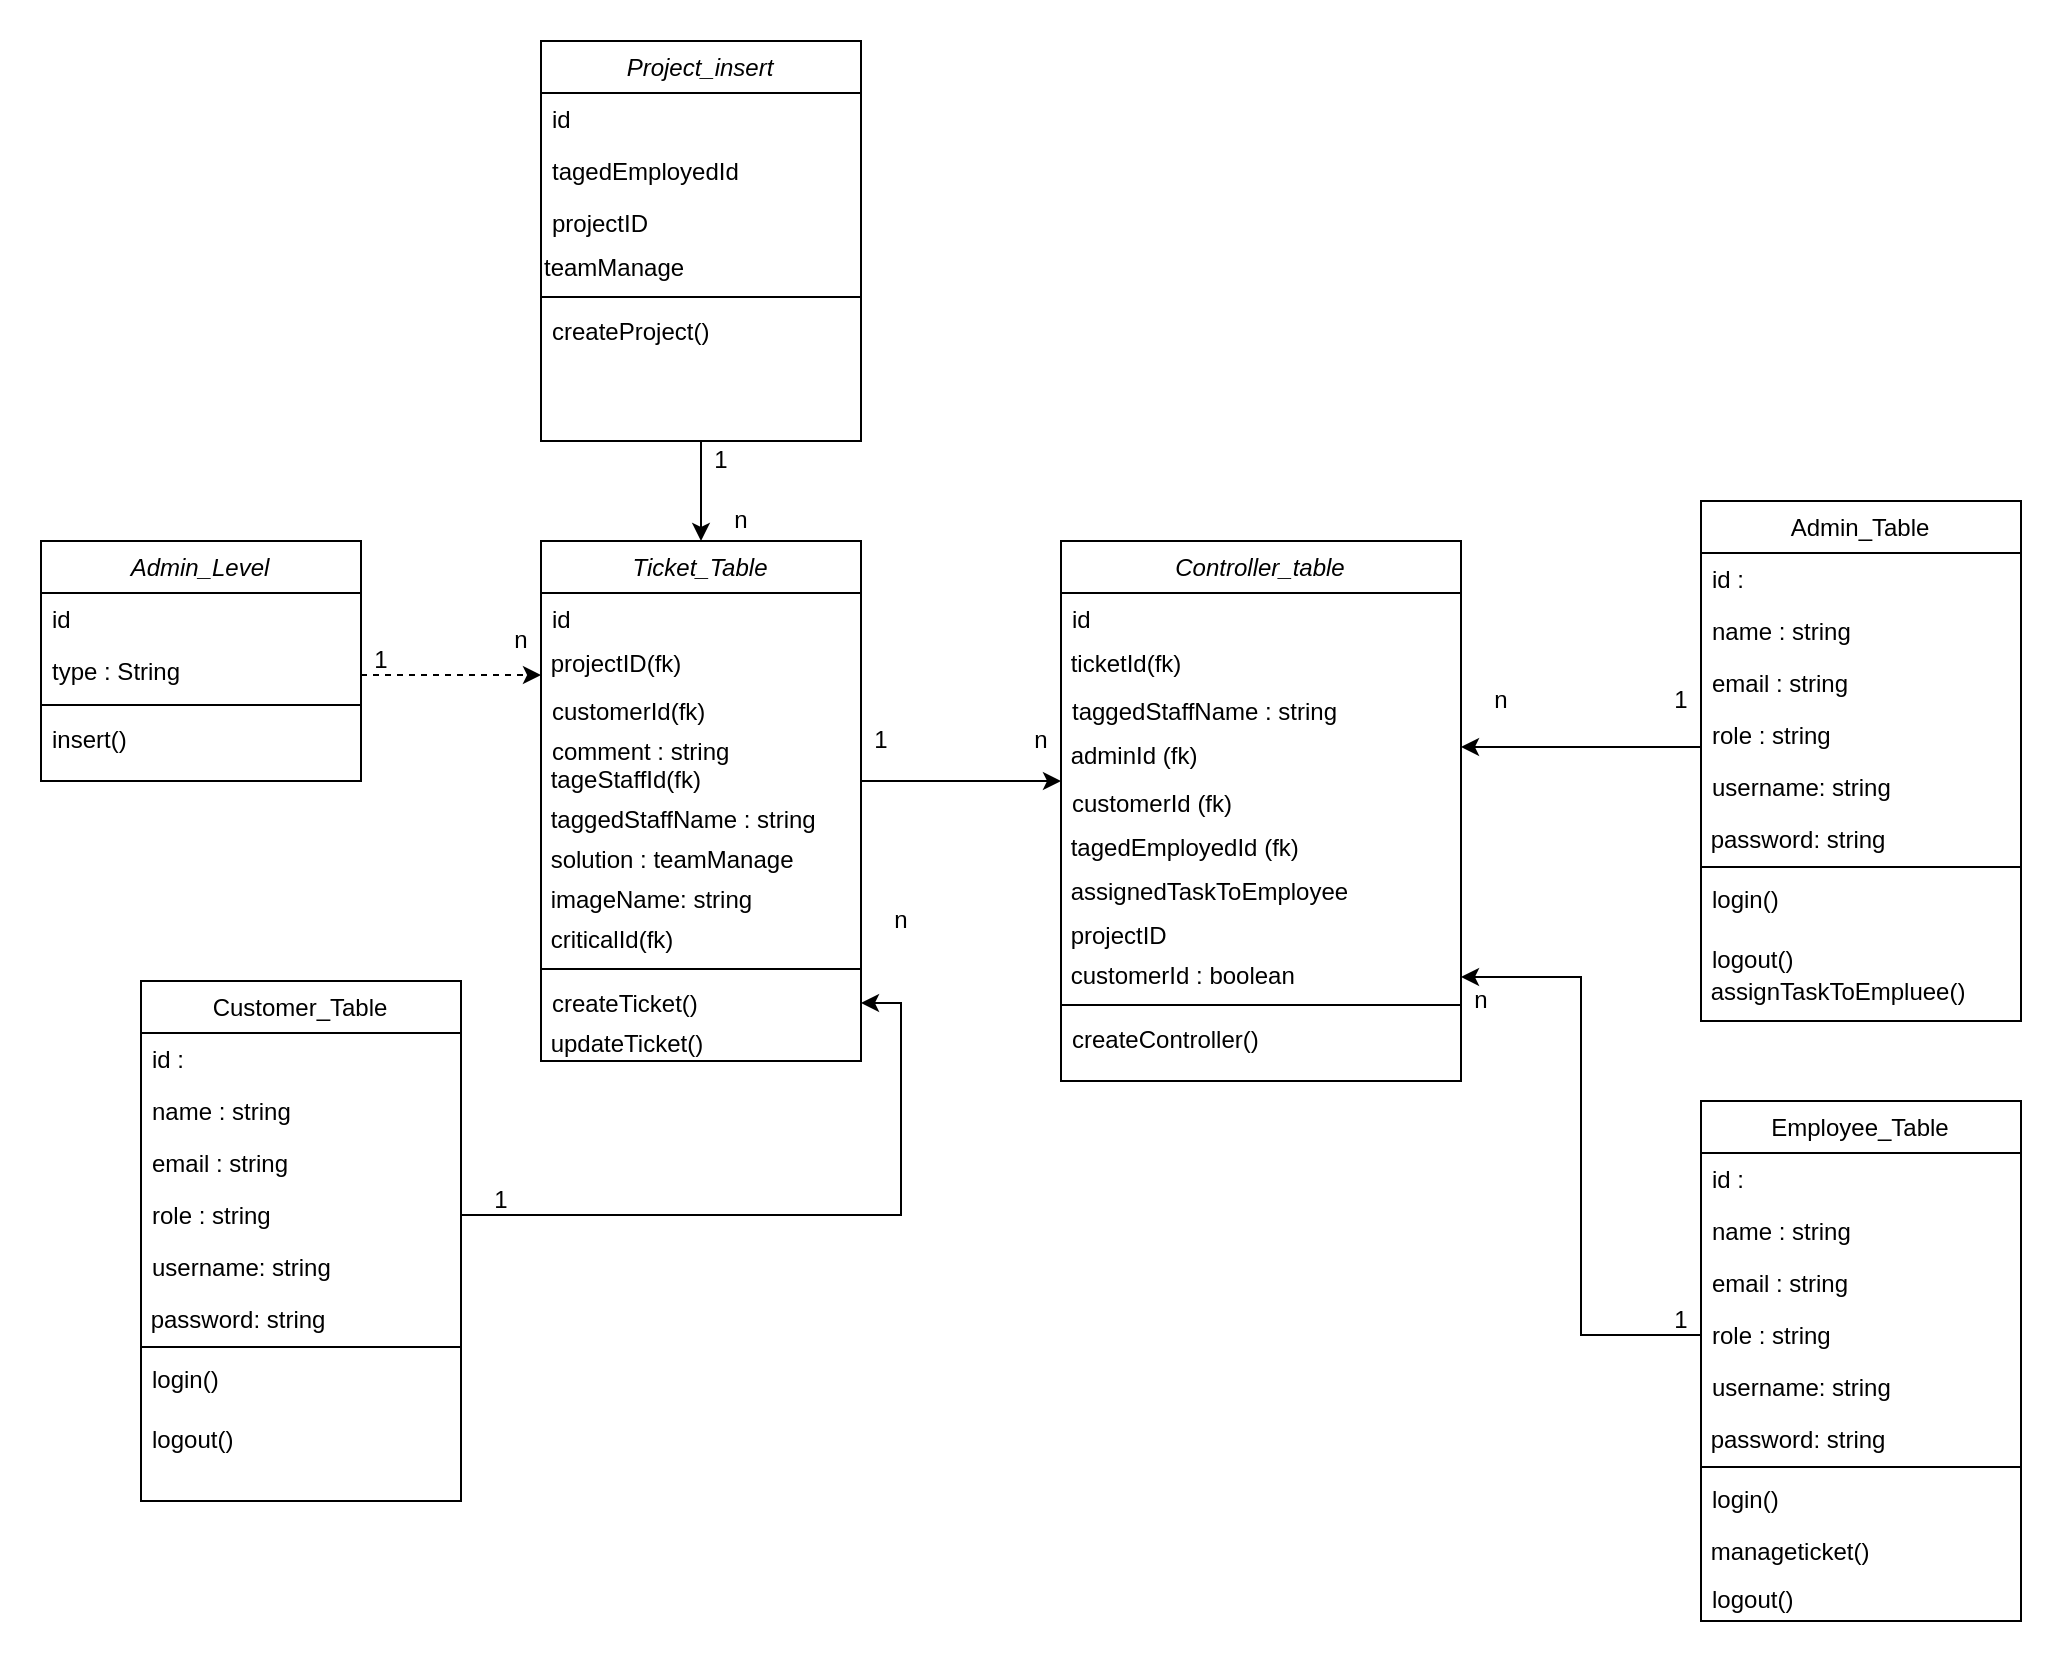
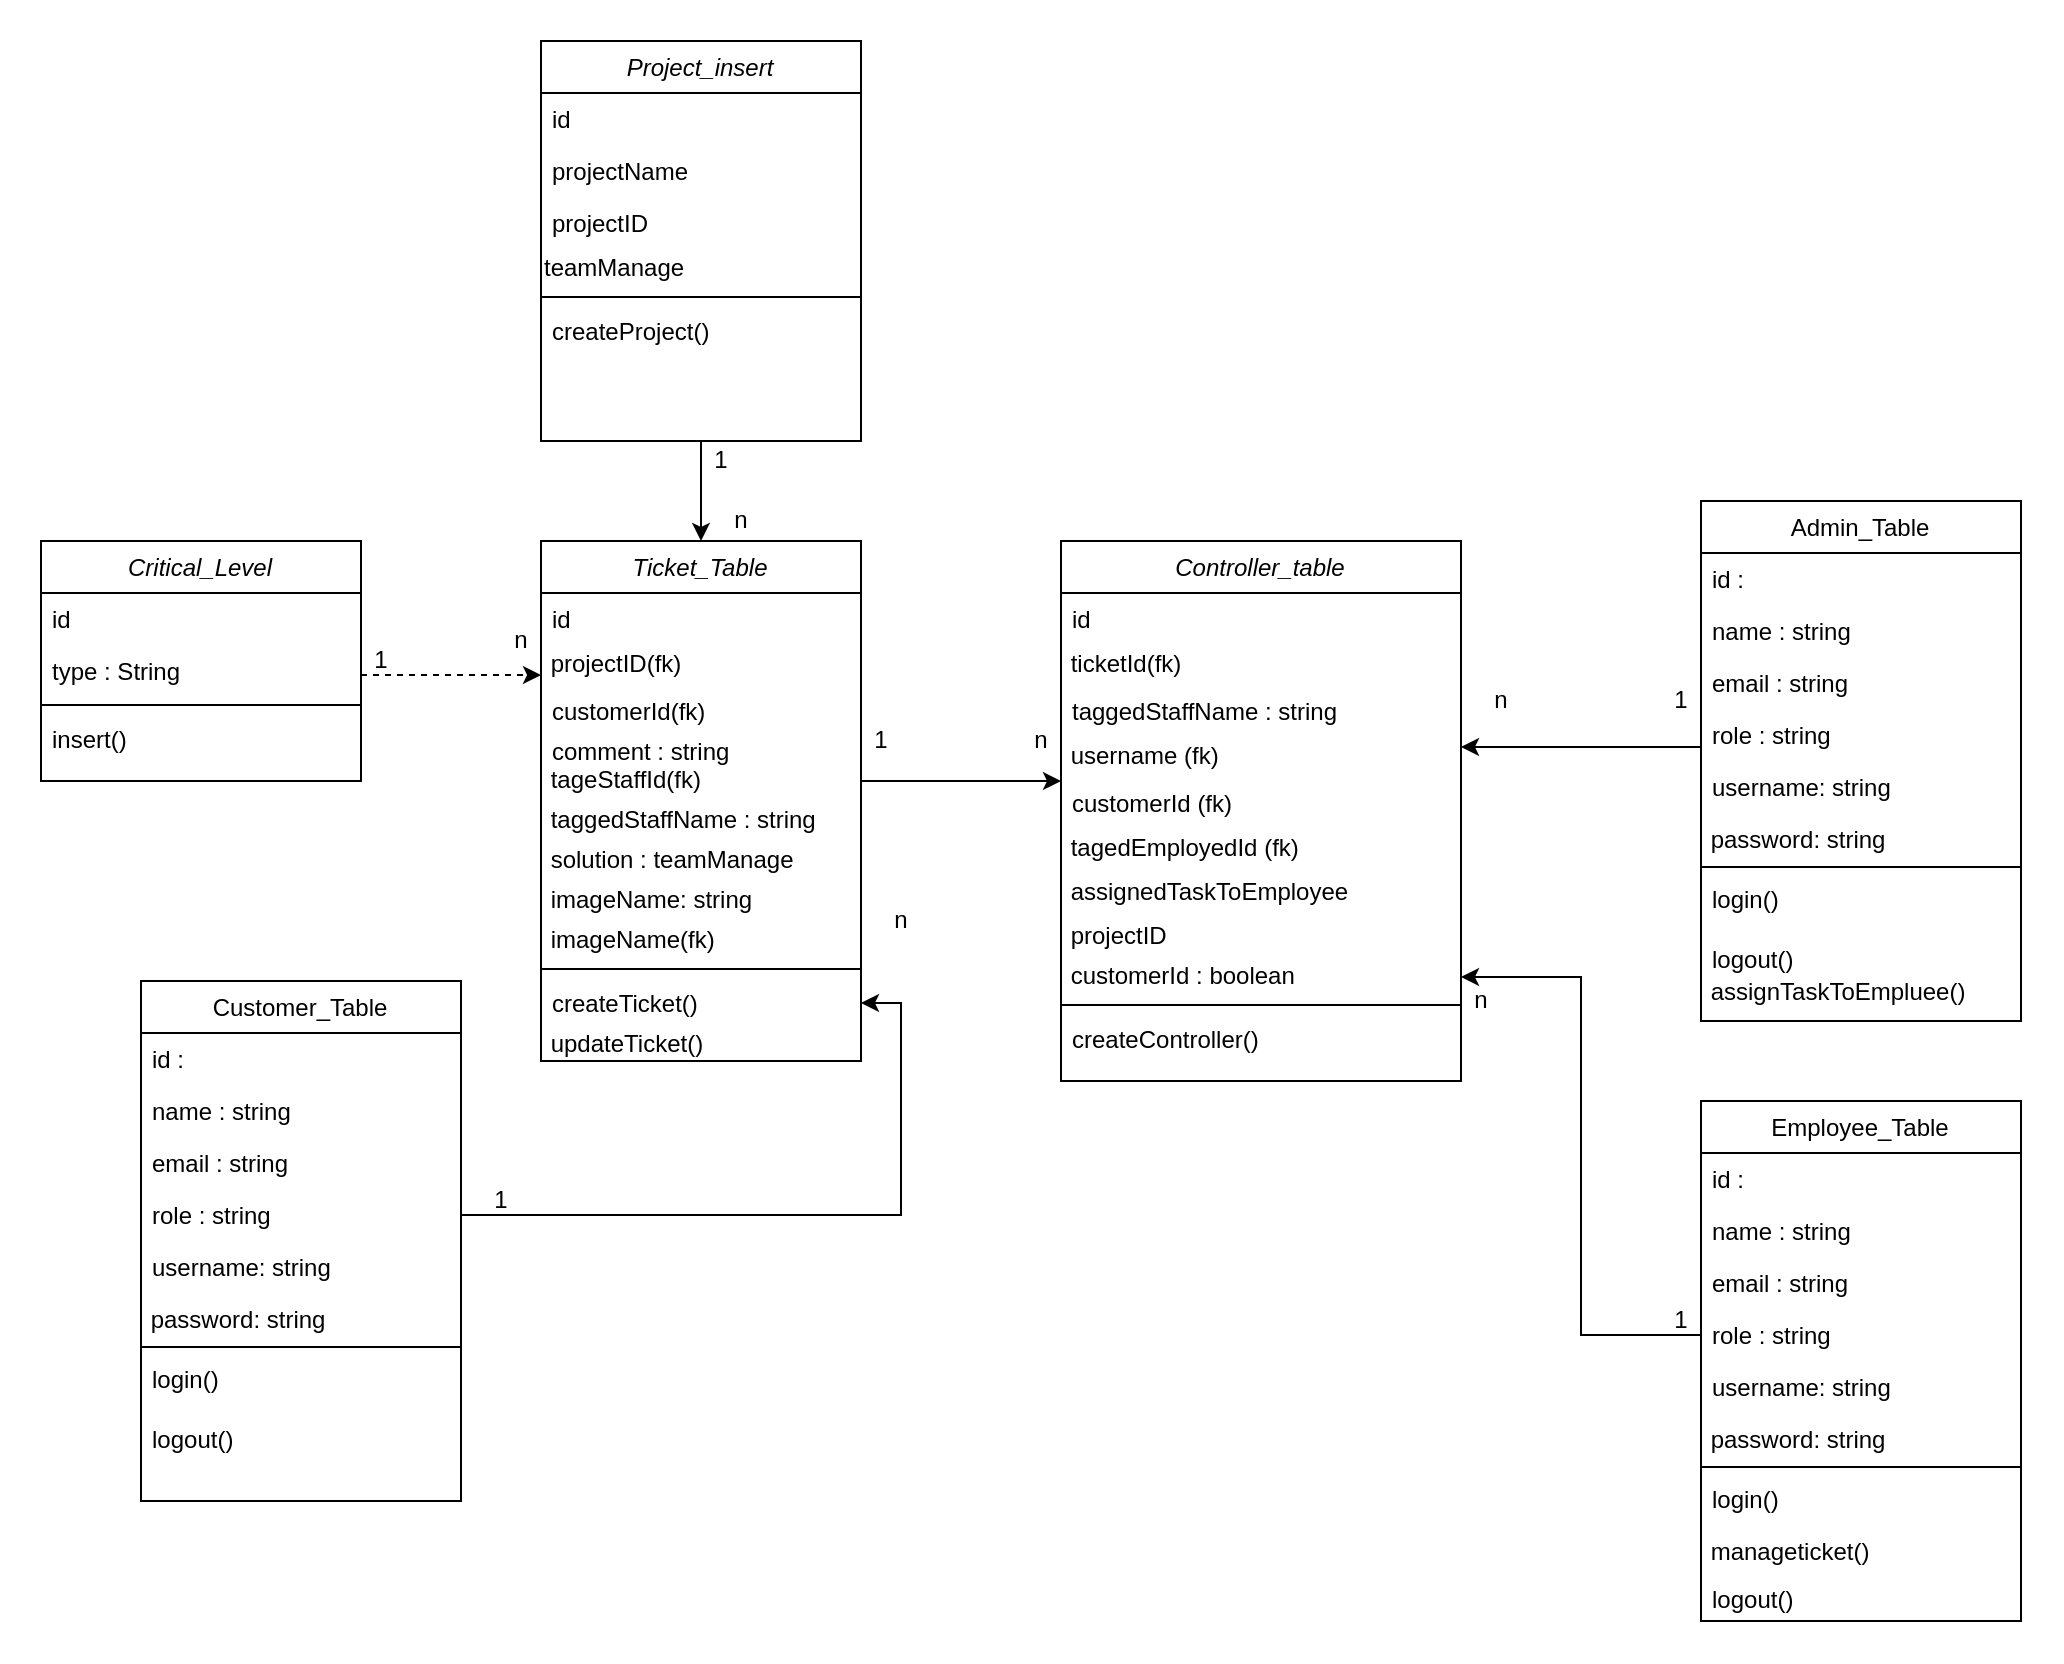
- <mxCell id="41" value="tagedEmployedId" style="text;align=left;verticalAlign=top;spacingLeft=4;spacingRight=4;overflow=hidden;rotatable=0;points=[[0,0.5],[1,0.5]];portConstraint=eastwest;rounded=0;shadow=0;html=0;" vertex="1" parent="39"><mxGeometry y="52" width="160" height="26" as="geometry" /></mxCell>
+ <mxCell id="41" value="projectName" style="text;align=left;verticalAlign=top;spacingLeft=4;spacingRight=4;overflow=hidden;rotatable=0;points=[[0,0.5],[1,0.5]];portConstraint=eastwest;rounded=0;shadow=0;html=0;" vertex="1" parent="39"><mxGeometry y="52" width="160" height="26" as="geometry" /></mxCell>
- <mxCell id="62" value="Admin_Level" style="swimlane;fontStyle=2;align=center;verticalAlign=top;childLayout=stackLayout;horizontal=1;startSize=26;horizontalStack=0;resizeParent=1;resizeLast=0;collapsible=1;marginBottom=0;rounded=0;shadow=0;strokeWidth=1;" vertex="1" parent="1"><mxGeometry x="20" y="270" width="160" height="120" as="geometry"><mxRectangle x="230" y="140" width="160" height="26" as="alternateBounds" /></mxGeometry></mxCell>
+ <mxCell id="62" value="Critical_Level" style="swimlane;fontStyle=2;align=center;verticalAlign=top;childLayout=stackLayout;horizontal=1;startSize=26;horizontalStack=0;resizeParent=1;resizeLast=0;collapsible=1;marginBottom=0;rounded=0;shadow=0;strokeWidth=1;" vertex="1" parent="1"><mxGeometry x="20" y="270" width="160" height="120" as="geometry"><mxRectangle x="230" y="140" width="160" height="26" as="alternateBounds" /></mxGeometry></mxCell>
- <mxCell id="31" value="&amp;nbsp;adminId (fk)" style="text;html=1;strokeColor=none;fillColor=none;align=left;verticalAlign=middle;whiteSpace=wrap;rounded=0;" vertex="1" parent="27"><mxGeometry y="98" width="200" height="20" as="geometry" /></mxCell>
+ <mxCell id="31" value="&amp;nbsp;username (fk)" style="text;html=1;strokeColor=none;fillColor=none;align=left;verticalAlign=middle;whiteSpace=wrap;rounded=0;" vertex="1" parent="27"><mxGeometry y="98" width="200" height="20" as="geometry" /></mxCell>
- <mxCell id="12" value="&amp;nbsp;criticalId(fk)" style="text;html=1;strokeColor=none;fillColor=none;align=left;verticalAlign=middle;whiteSpace=wrap;rounded=0;" vertex="1" parent="3"><mxGeometry y="190" width="160" height="20" as="geometry" /></mxCell>
+ <mxCell id="12" value="&amp;nbsp;imageName(fk)" style="text;html=1;strokeColor=none;fillColor=none;align=left;verticalAlign=middle;whiteSpace=wrap;rounded=0;" vertex="1" parent="3"><mxGeometry y="190" width="160" height="20" as="geometry" /></mxCell>
